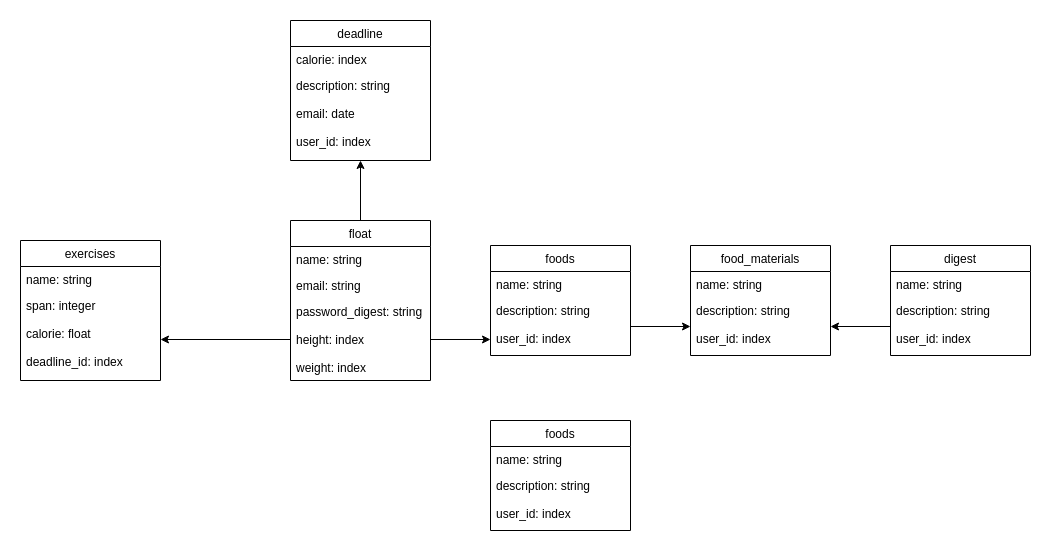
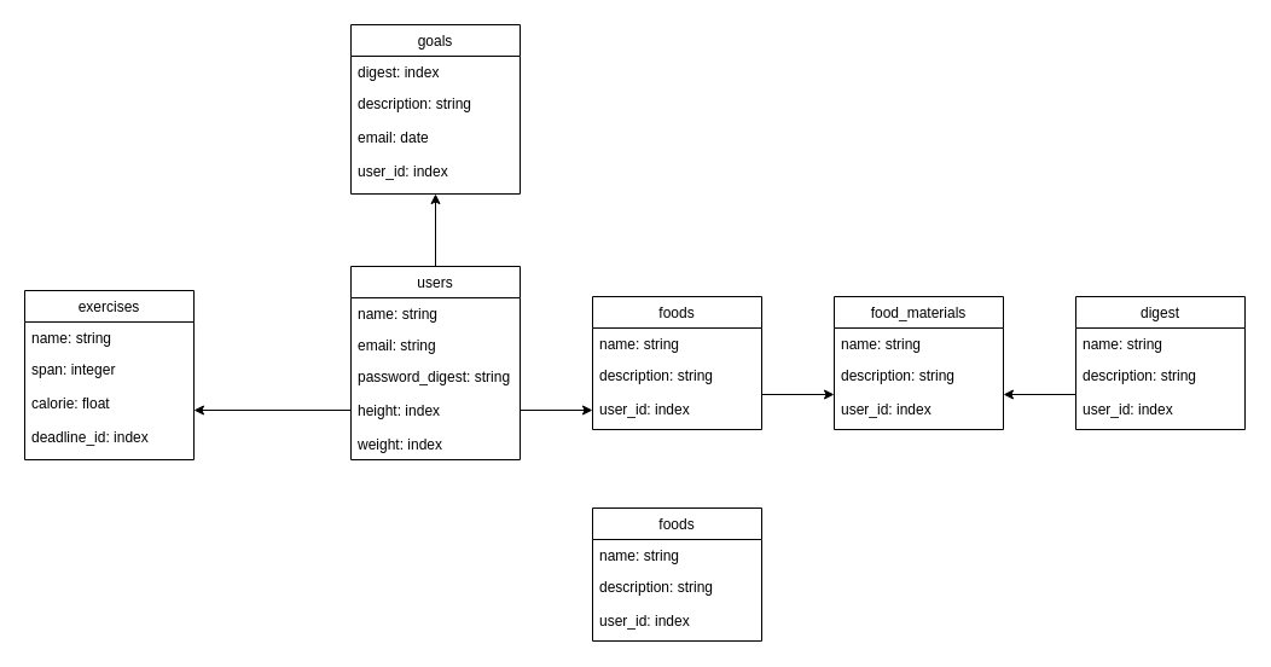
- <mxCell id="7" value="deadline" style="swimlane;fontStyle=0;childLayout=stackLayout;horizontal=1;startSize=26;fillColor=none;horizontalStack=0;resizeParent=1;resizeParentMax=0;resizeLast=0;collapsible=1;marginBottom=0;rounded=0;sketch=0;" vertex="1" parent="1"><mxGeometry x="290" y="20" width="140" height="140" as="geometry" /></mxCell>
+ <mxCell id="7" value="goals" style="swimlane;fontStyle=0;childLayout=stackLayout;horizontal=1;startSize=26;fillColor=none;horizontalStack=0;resizeParent=1;resizeParentMax=0;resizeLast=0;collapsible=1;marginBottom=0;rounded=0;sketch=0;" vertex="1" parent="1"><mxGeometry x="290" y="20" width="140" height="140" as="geometry" /></mxCell>
- <mxCell id="8" value="calorie: index" style="text;strokeColor=none;fillColor=none;align=left;verticalAlign=top;spacingLeft=4;spacingRight=4;overflow=hidden;rotatable=0;points=[[0,0.5],[1,0.5]];portConstraint=eastwest;" vertex="1" parent="7"><mxGeometry y="26" width="140" height="26" as="geometry" /></mxCell>
+ <mxCell id="8" value="digest: index" style="text;strokeColor=none;fillColor=none;align=left;verticalAlign=top;spacingLeft=4;spacingRight=4;overflow=hidden;rotatable=0;points=[[0,0.5],[1,0.5]];portConstraint=eastwest;" vertex="1" parent="7"><mxGeometry y="26" width="140" height="26" as="geometry" /></mxCell>
- <mxCell id="3" value="float" style="swimlane;fontStyle=0;childLayout=stackLayout;horizontal=1;startSize=26;fillColor=none;horizontalStack=0;resizeParent=1;resizeParentMax=0;resizeLast=0;collapsible=1;marginBottom=0;rounded=0;sketch=0;" vertex="1" parent="1"><mxGeometry x="290" y="220" width="140" height="160" as="geometry" /></mxCell>
+ <mxCell id="3" value="users" style="swimlane;fontStyle=0;childLayout=stackLayout;horizontal=1;startSize=26;fillColor=none;horizontalStack=0;resizeParent=1;resizeParentMax=0;resizeLast=0;collapsible=1;marginBottom=0;rounded=0;sketch=0;" vertex="1" parent="1"><mxGeometry x="290" y="220" width="140" height="160" as="geometry" /></mxCell>
